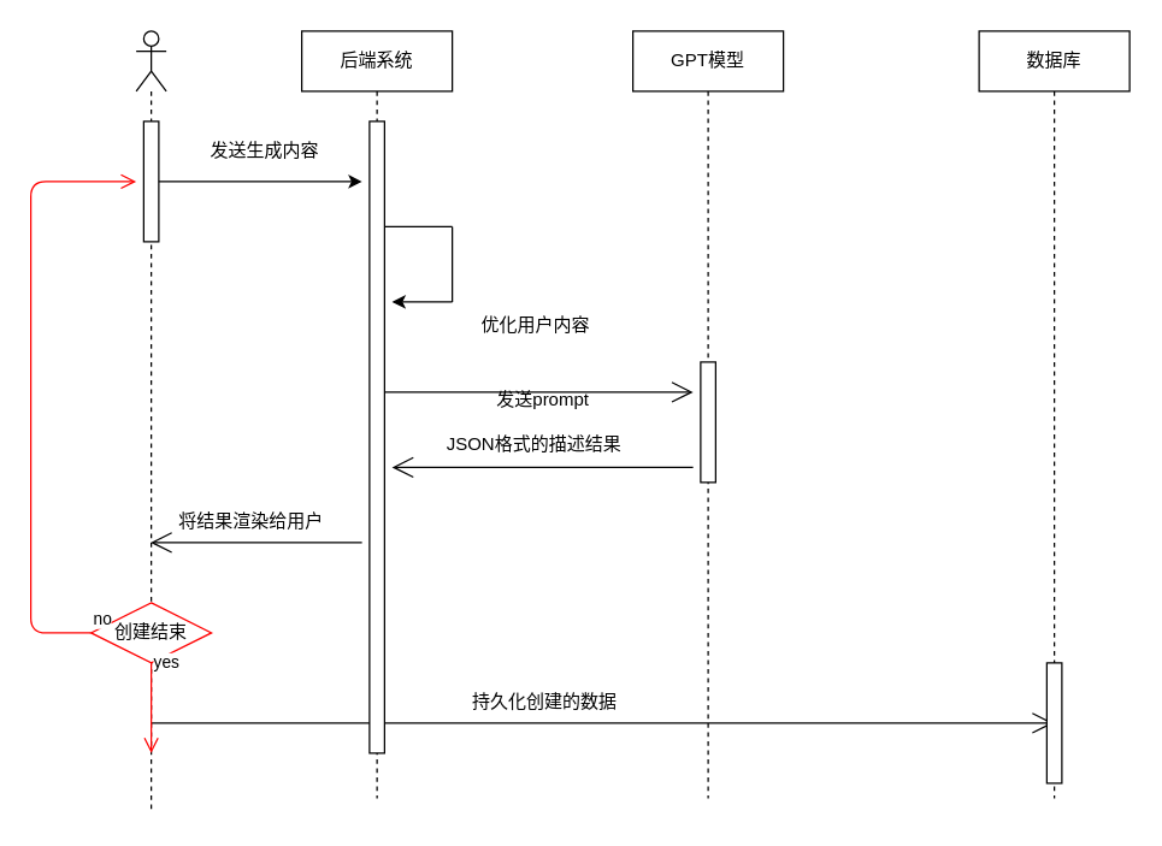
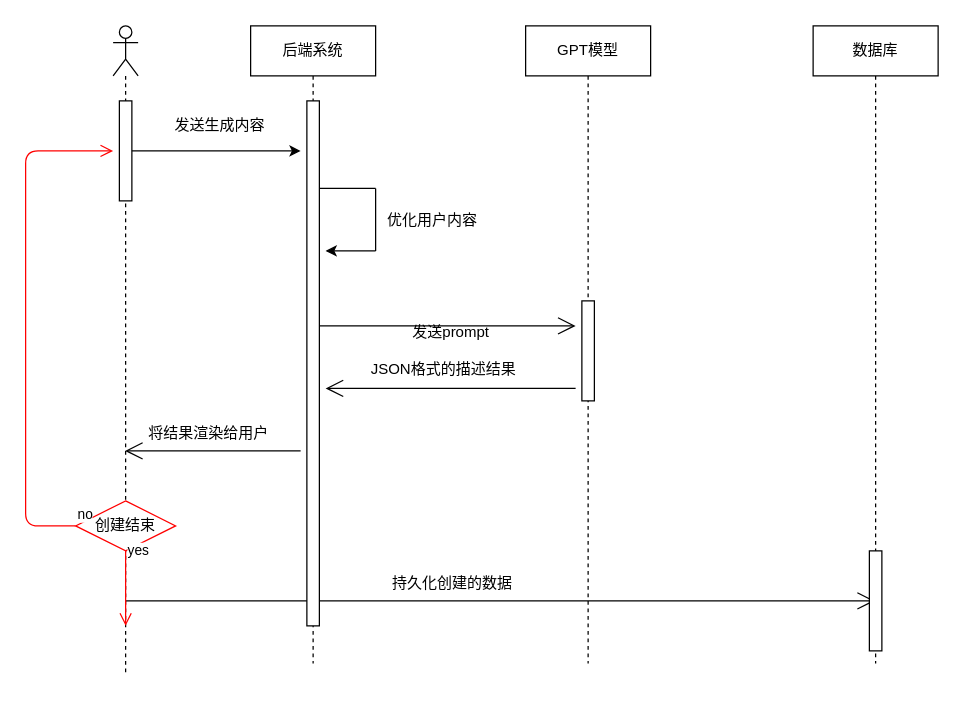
- <mxCell id="16" value="优化用户内容" style="text;html=1;align=center;verticalAlign=middle;resizable=0;points=[];autosize=1;" vertex="1" parent="1"><mxGeometry x="310" y="206" width="90" height="20" as="geometry" /></mxCell>
+ <mxCell id="16" value="优化用户内容" style="text;html=1;align=center;verticalAlign=middle;resizable=0;points=[];autosize=1;" vertex="1" parent="1"><mxGeometry x="300" y="166" width="90" height="20" as="geometry" /></mxCell>
